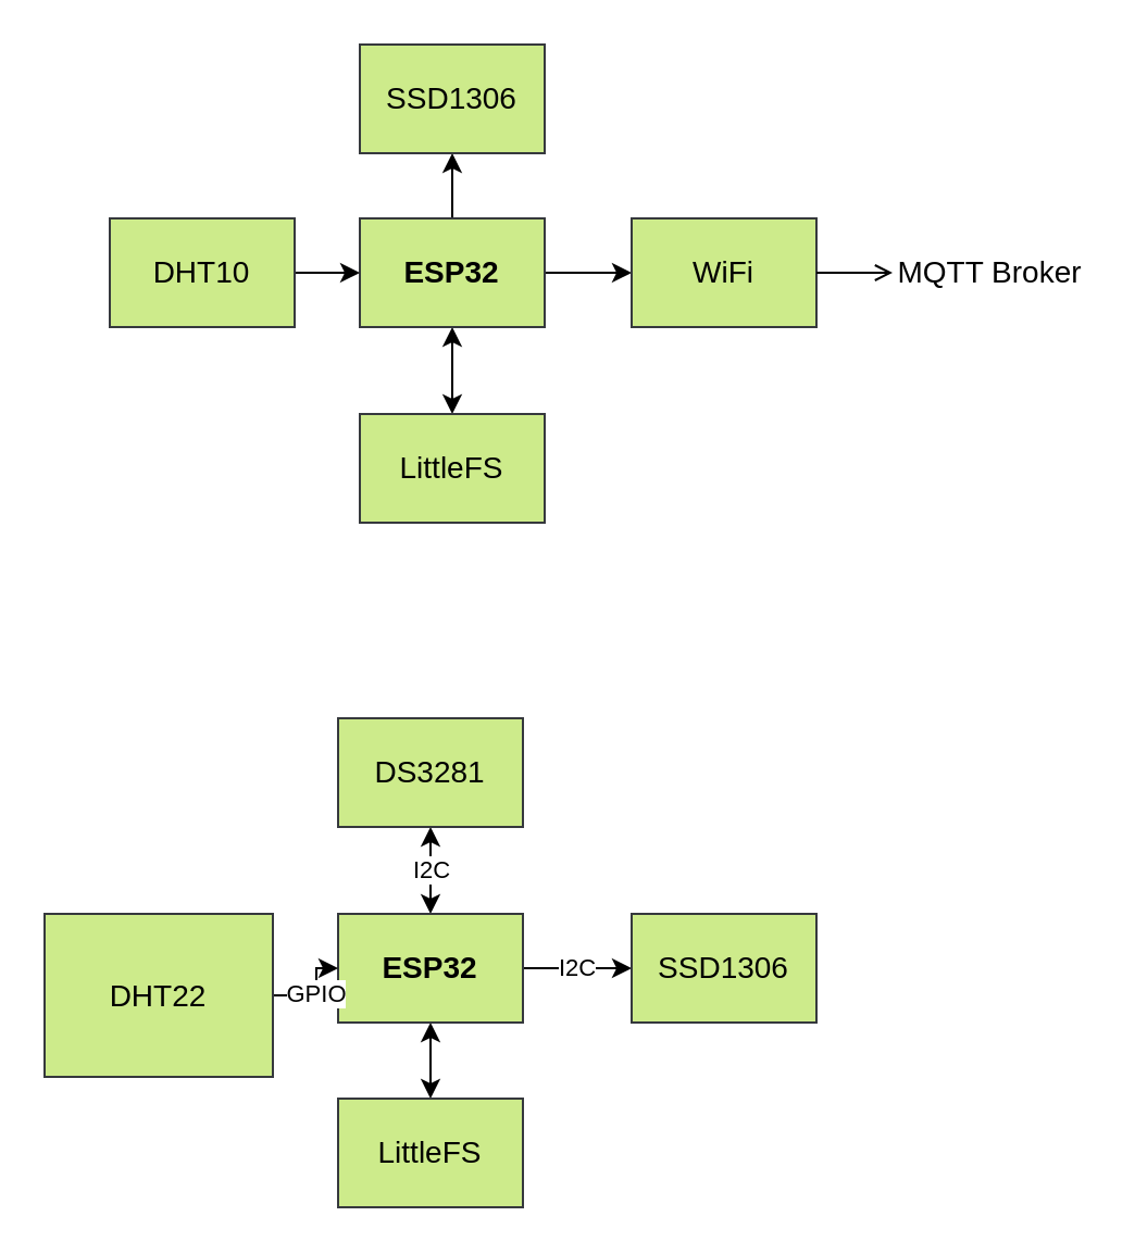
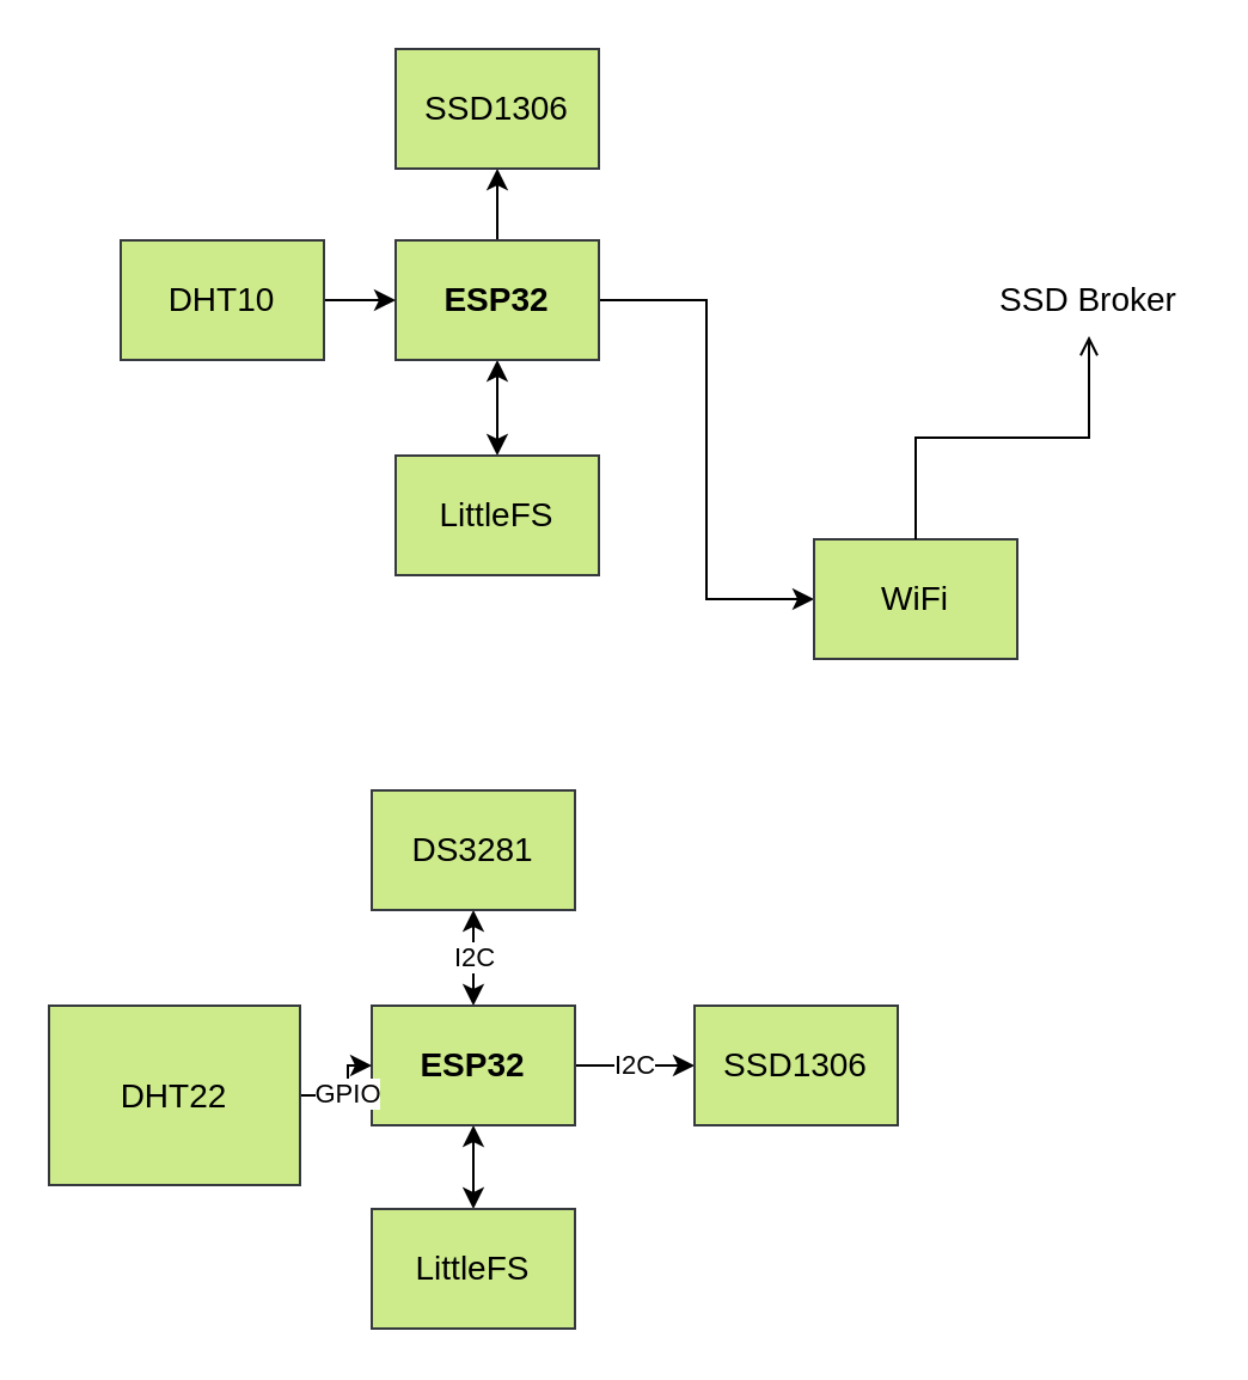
- <mxCell id="9" value="WiFi" style="rounded=0;whiteSpace=wrap;html=1;fillColor=#cdeb8b;strokeColor=#36393d;fontStyle=0;fontSize=14;" parent="1" vertex="1"><mxGeometry x="290" y="100" width="85" height="50" as="geometry" /></mxCell>
+ <mxCell id="9" value="WiFi" style="rounded=0;whiteSpace=wrap;html=1;fillColor=#cdeb8b;strokeColor=#36393d;fontStyle=0;fontSize=14;" parent="1" vertex="1"><mxGeometry x="340" y="225" width="85" height="50" as="geometry" /></mxCell>
- <mxCell id="12" value="MQTT Broker" style="text;html=1;strokeColor=none;fillColor=none;align=center;verticalAlign=middle;whiteSpace=wrap;rounded=0;fontSize=14;" parent="1" vertex="1"><mxGeometry x="410" y="110" width="90" height="30" as="geometry" /></mxCell>
+ <mxCell id="12" value="SSD Broker" style="text;html=1;strokeColor=none;fillColor=none;align=center;verticalAlign=middle;whiteSpace=wrap;rounded=0;fontSize=14;" parent="1" vertex="1"><mxGeometry x="410" y="110" width="90" height="30" as="geometry" /></mxCell>
